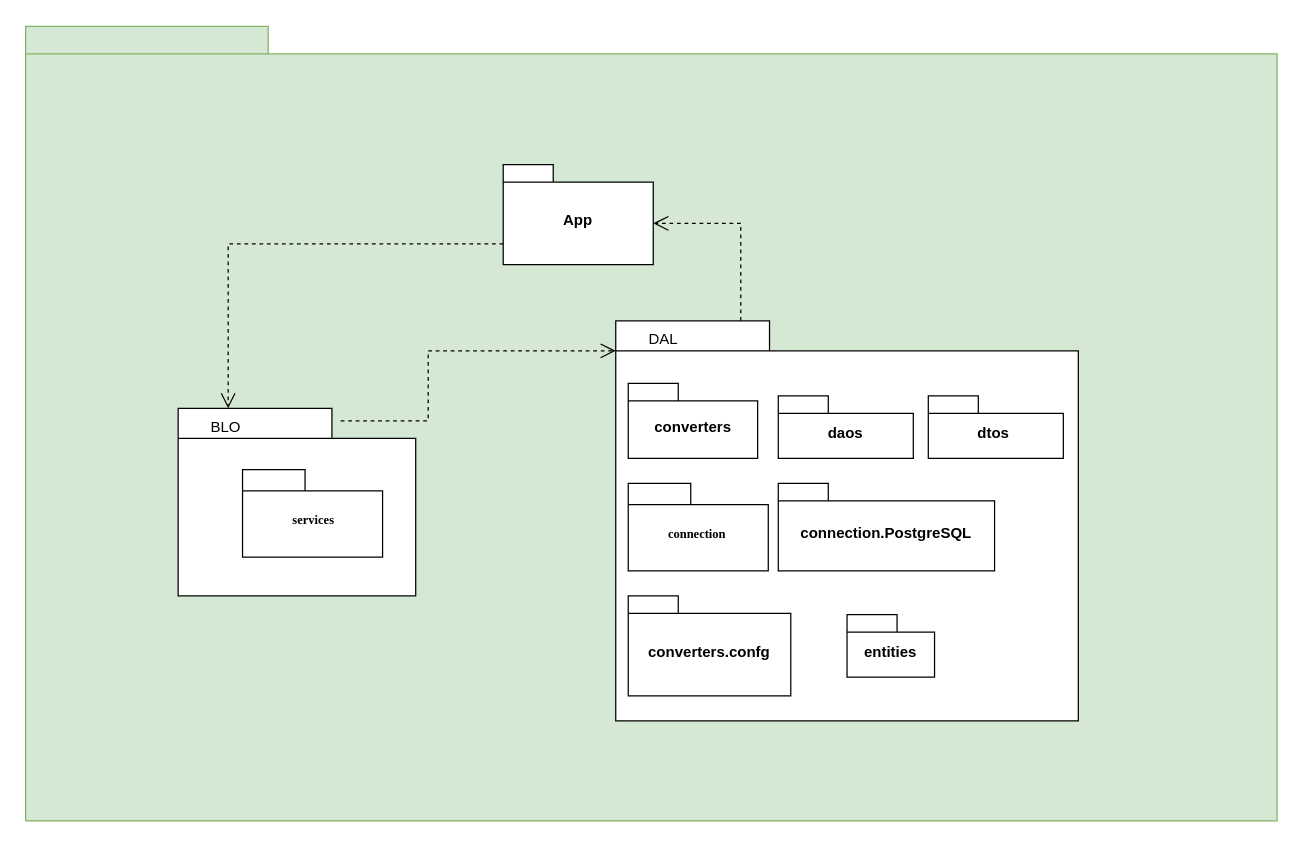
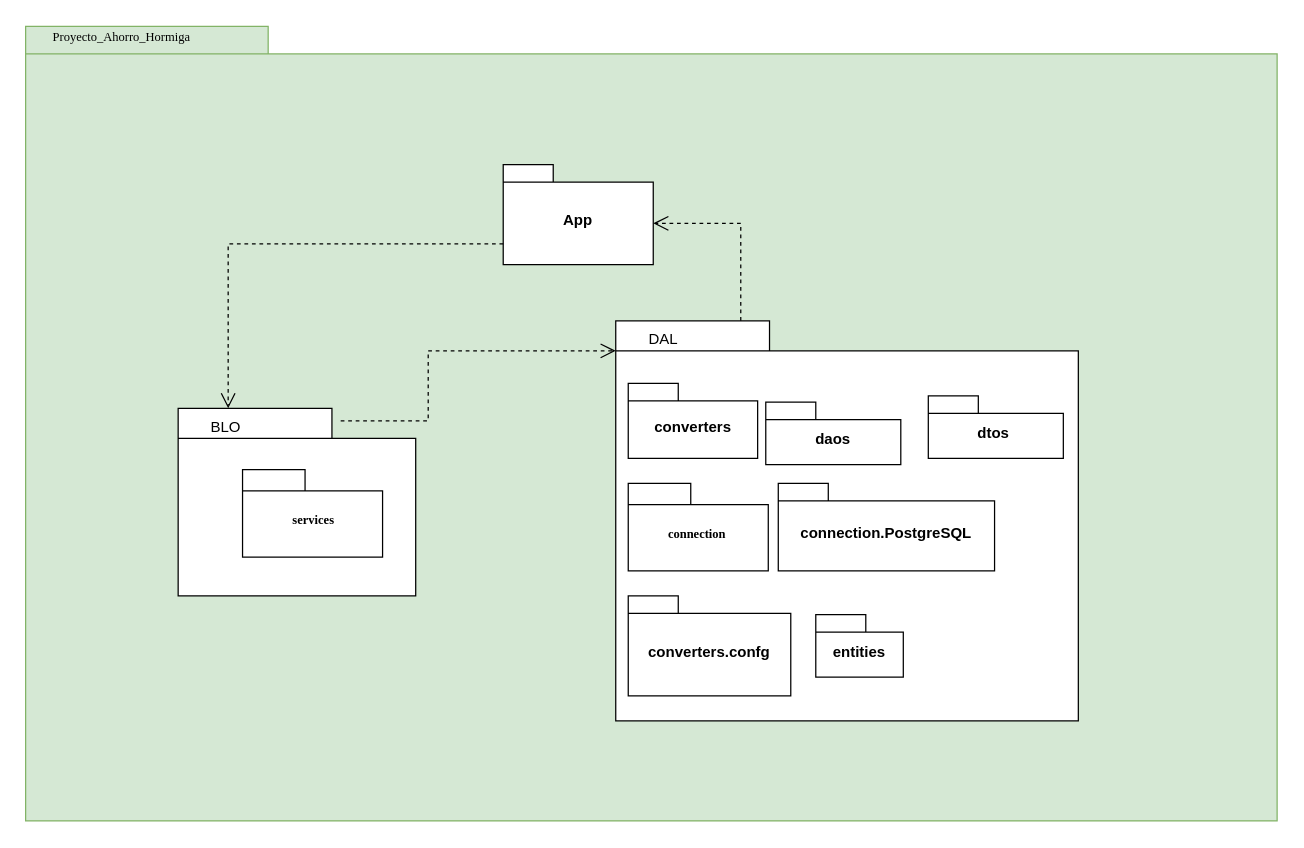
+ <mxCell id="3" value="Proyecto_Ahorro_Hormiga" style="text;html=1;align=left;verticalAlign=top;spacingTop=-4;fontSize=10;fontFamily=Verdana" parent="1" vertex="1"><mxGeometry x="39.5" y="20.5" width="130" height="20" as="geometry" /></mxCell>
- <mxCell id="11" value="daos" style="shape=folder;fontStyle=1;spacingTop=10;tabWidth=40;tabHeight=14;tabPosition=left;html=1;whiteSpace=wrap;" vertex="1" parent="1"><mxGeometry x="622" y="316" width="108" height="50" as="geometry" /></mxCell>
+ <mxCell id="11" value="daos" style="shape=folder;fontStyle=1;spacingTop=10;tabWidth=40;tabHeight=14;tabPosition=left;html=1;whiteSpace=wrap;" vertex="1" parent="1"><mxGeometry x="612" y="321" width="108" height="50" as="geometry" /></mxCell>
- <mxCell id="20" value="entities" style="shape=folder;fontStyle=1;spacingTop=10;tabWidth=40;tabHeight=14;tabPosition=left;html=1;whiteSpace=wrap;" vertex="1" parent="1"><mxGeometry x="677" y="491" width="70" height="50" as="geometry" /></mxCell>
+ <mxCell id="20" value="entities" style="shape=folder;fontStyle=1;spacingTop=10;tabWidth=40;tabHeight=14;tabPosition=left;html=1;whiteSpace=wrap;" vertex="1" parent="1"><mxGeometry x="652" y="491" width="70" height="50" as="geometry" /></mxCell>
